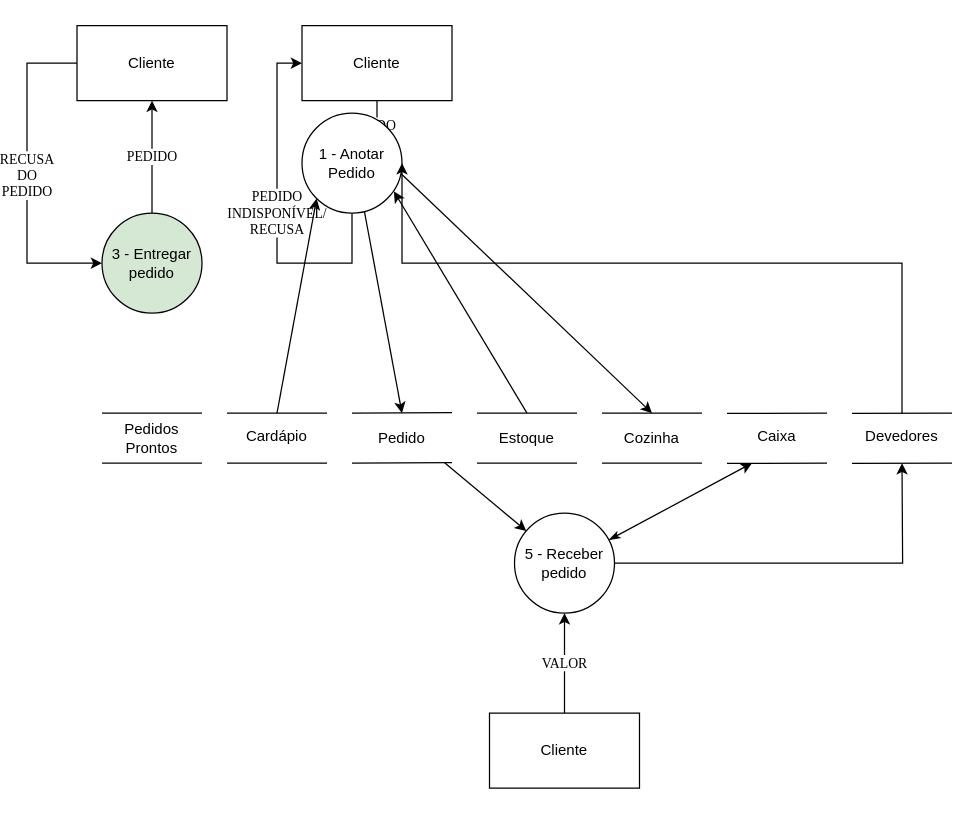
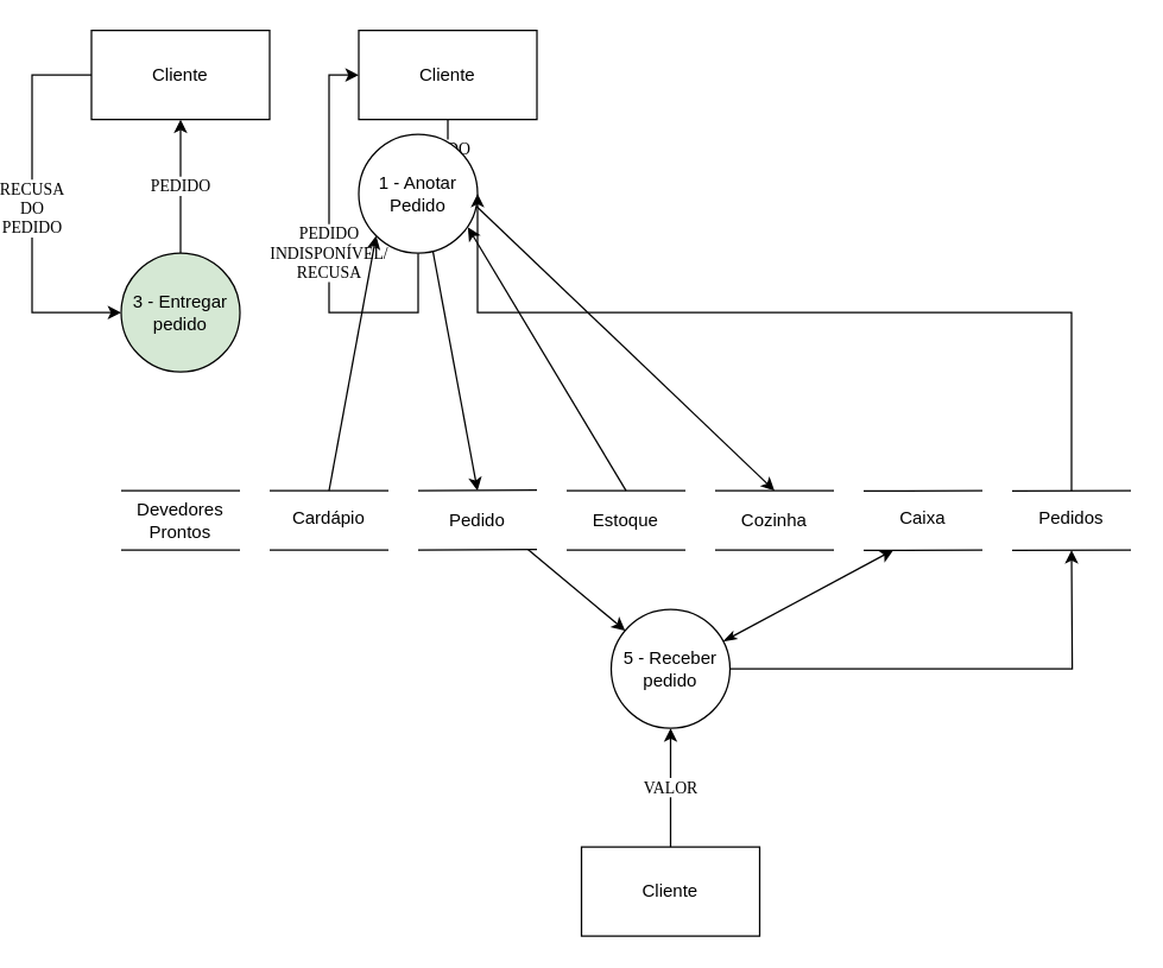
- <mxCell id="39" value="Devedores" style="text;html=1;strokeColor=none;fillColor=none;align=center;verticalAlign=middle;whiteSpace=wrap;rounded=0;" parent="1" vertex="1"><mxGeometry x="680" y="338.76" width="80" height="20" as="geometry" /></mxCell>
+ <mxCell id="39" value="Pedidos" style="text;html=1;strokeColor=none;fillColor=none;align=center;verticalAlign=middle;whiteSpace=wrap;rounded=0;" parent="1" vertex="1"><mxGeometry x="680" y="338.76" width="80" height="20" as="geometry" /></mxCell>
- <mxCell id="22" value="Pedidos Prontos" style="text;html=1;strokeColor=none;fillColor=none;align=center;verticalAlign=middle;whiteSpace=wrap;rounded=0;" parent="1" vertex="1"><mxGeometry x="80" y="330" width="80" height="40" as="geometry" /></mxCell>
+ <mxCell id="22" value="Devedores Prontos" style="text;html=1;strokeColor=none;fillColor=none;align=center;verticalAlign=middle;whiteSpace=wrap;rounded=0;" parent="1" vertex="1"><mxGeometry x="80" y="330" width="80" height="40" as="geometry" /></mxCell>
